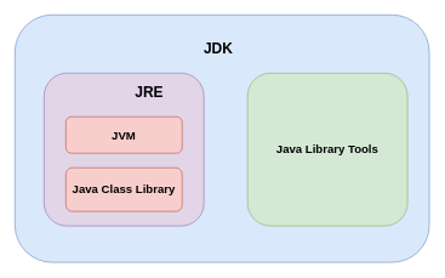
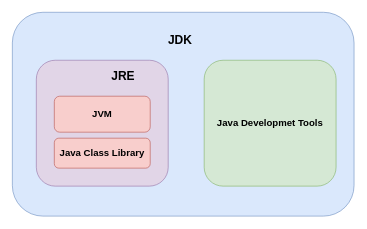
- <mxCell id="6" value="&lt;font&gt;JVM&lt;/font&gt;" style="rounded=1;whiteSpace=wrap;html=1;fillColor=#f8cecc;strokeColor=#b85450;fontSize=16;fontStyle=1" vertex="1" parent="1"><mxGeometry x="90" y="160" width="160" height="50" as="geometry" /></mxCell>
+ <mxCell id="6" value="&lt;font&gt;JVM&lt;/font&gt;" style="rounded=1;whiteSpace=wrap;html=1;fillColor=#f8cecc;strokeColor=#b85450;fontSize=16;fontStyle=1" vertex="1" parent="1"><mxGeometry x="90" y="160" width="160" height="60" as="geometry" /></mxCell>
- <mxCell id="8" value="&lt;font style=&quot;font-size: 16px;&quot;&gt;Java Library Tools&lt;/font&gt;" style="rounded=1;whiteSpace=wrap;html=1;fillColor=#d5e8d4;strokeColor=#82b366;fontStyle=1" vertex="1" parent="1"><mxGeometry x="340" y="100" width="220" height="210" as="geometry" /></mxCell>
+ <mxCell id="8" value="&lt;font style=&quot;font-size: 16px;&quot;&gt;Java Developmet Tools&lt;/font&gt;" style="rounded=1;whiteSpace=wrap;html=1;fillColor=#d5e8d4;strokeColor=#82b366;fontStyle=1" vertex="1" parent="1"><mxGeometry x="340" y="100" width="220" height="210" as="geometry" /></mxCell>
- <mxCell id="7" value="&lt;span&gt;Java Class Library&lt;/span&gt;" style="rounded=1;whiteSpace=wrap;html=1;fillColor=#f8cecc;strokeColor=#b85450;fontSize=16;fontStyle=1" vertex="1" parent="1"><mxGeometry x="90" y="230" width="160" height="60" as="geometry" /></mxCell>
+ <mxCell id="7" value="&lt;span&gt;Java Class Library&lt;/span&gt;" style="rounded=1;whiteSpace=wrap;html=1;fillColor=#f8cecc;strokeColor=#b85450;fontSize=16;fontStyle=1" vertex="1" parent="1"><mxGeometry x="90" y="230" width="160" height="50" as="geometry" /></mxCell>
